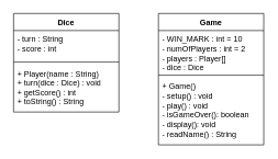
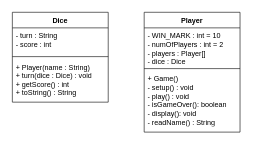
- <mxCell id="6" value="Game" style="swimlane;fontStyle=1;align=center;verticalAlign=top;childLayout=stackLayout;horizontal=1;startSize=26;horizontalStack=0;resizeParent=1;resizeParentMax=0;resizeLast=0;collapsible=1;marginBottom=0;whiteSpace=wrap;html=1;" vertex="1" parent="1"><mxGeometry x="240" y="20" width="160" height="200" as="geometry" /></mxCell>
+ <mxCell id="6" value="Player" style="swimlane;fontStyle=1;align=center;verticalAlign=top;childLayout=stackLayout;horizontal=1;startSize=26;horizontalStack=0;resizeParent=1;resizeParentMax=0;resizeLast=0;collapsible=1;marginBottom=0;whiteSpace=wrap;html=1;" vertex="1" parent="1"><mxGeometry x="240" y="20" width="160" height="200" as="geometry" /></mxCell>
